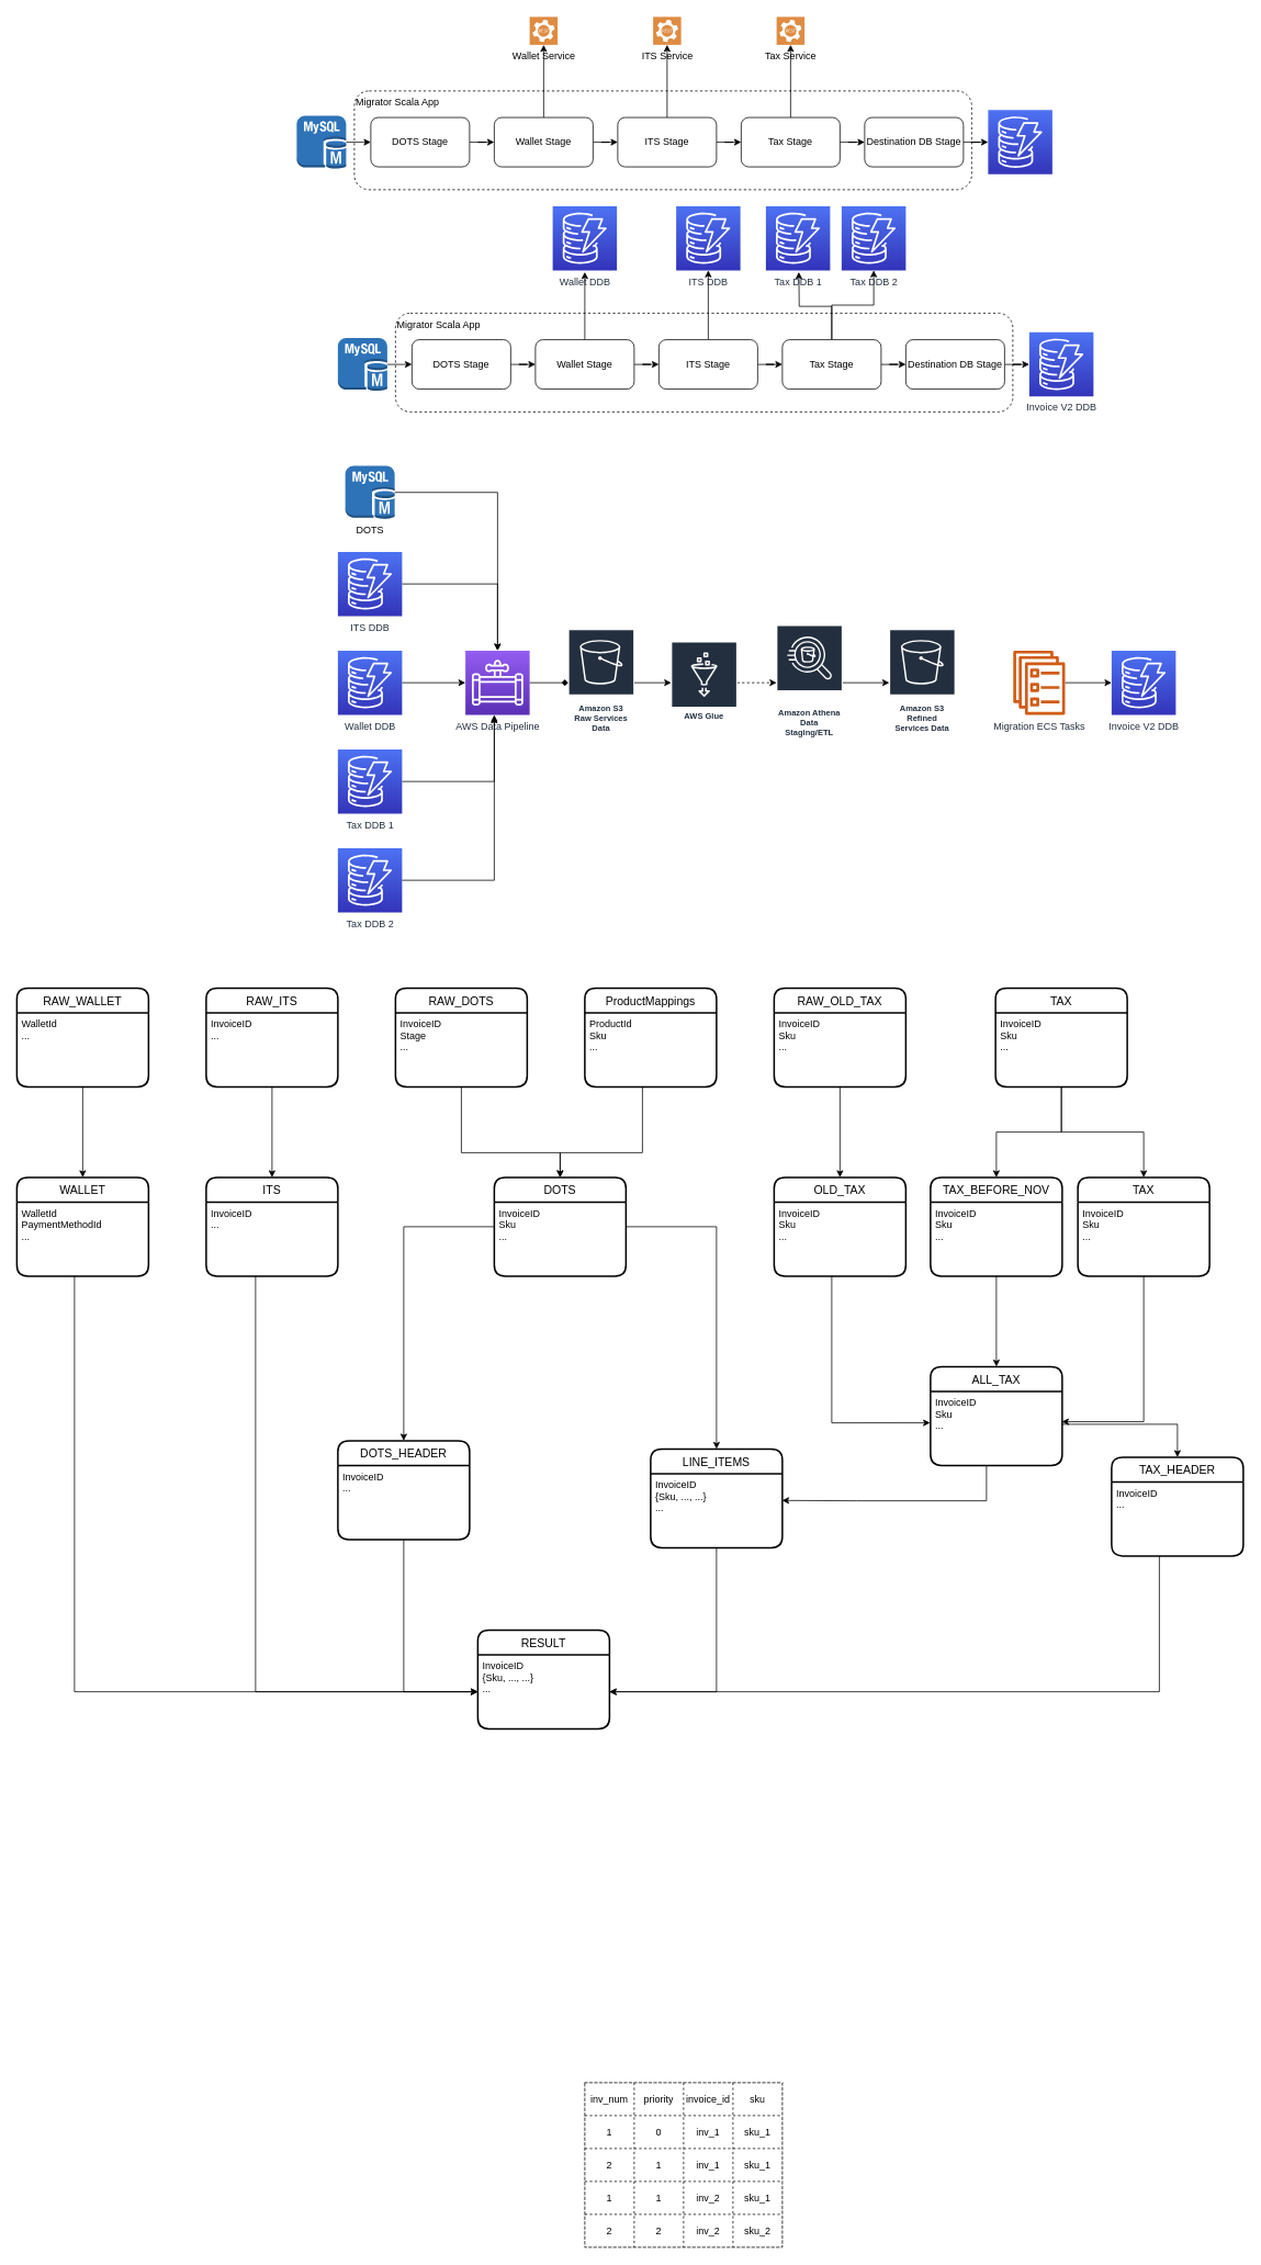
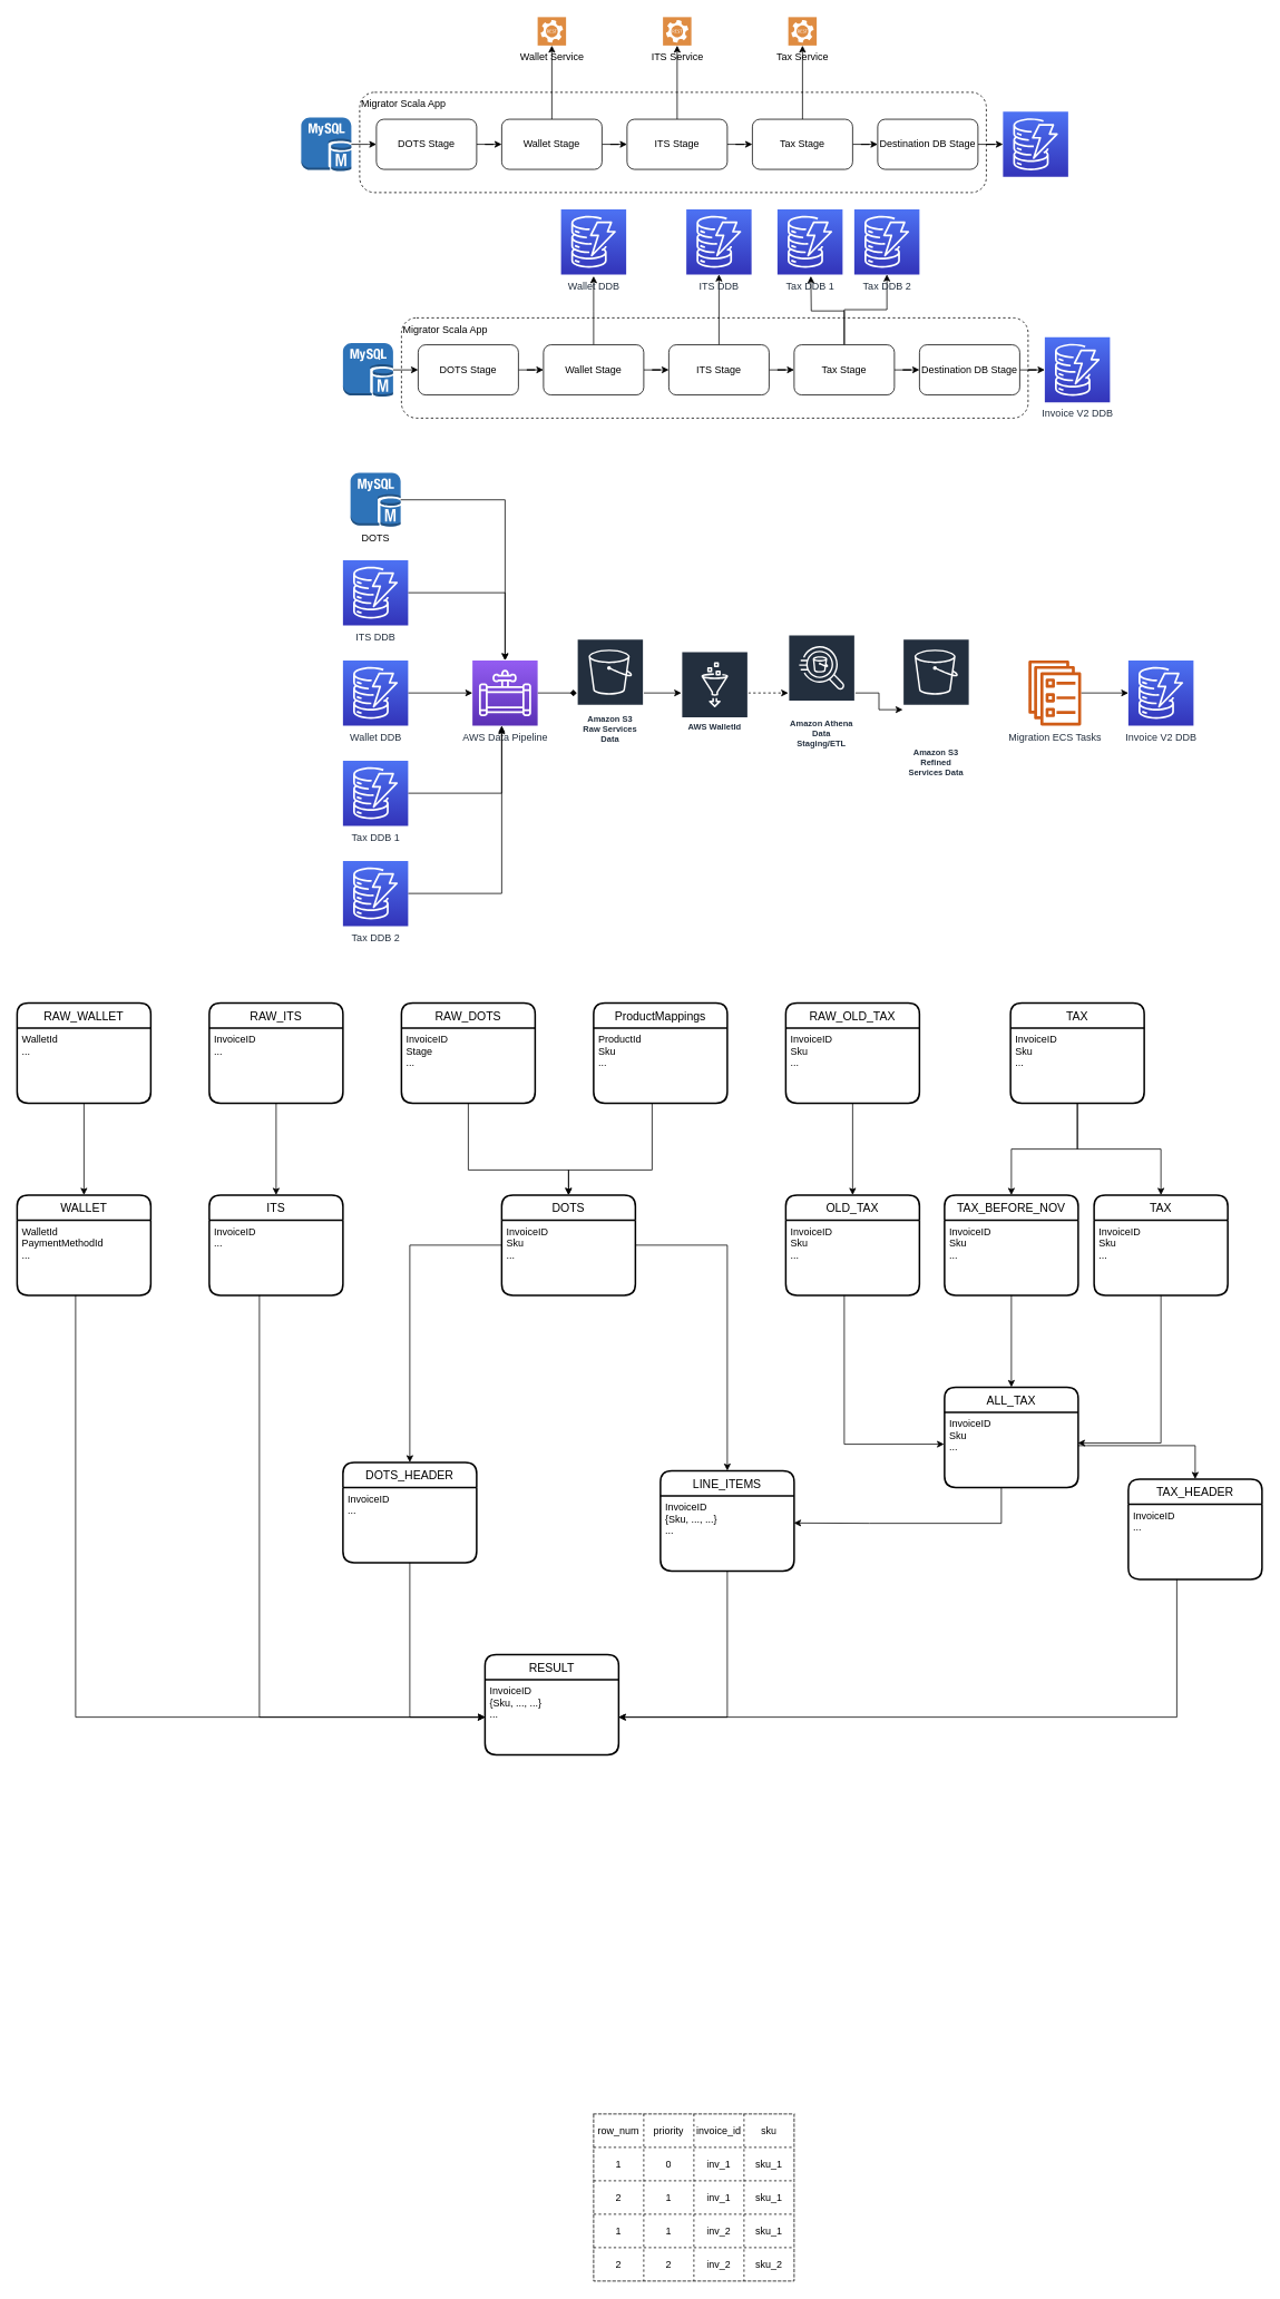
- <mxCell id="62" value="Amazon S3&lt;br&gt;Refined Services Data" style="outlineConnect=0;fontColor=#232F3E;gradientColor=none;strokeColor=#ffffff;fillColor=#232F3E;dashed=0;verticalLabelPosition=middle;verticalAlign=bottom;align=center;html=1;whiteSpace=wrap;fontSize=10;fontStyle=1;spacing=3;shape=mxgraph.aws4.productIcon;prIcon=mxgraph.aws4.s3;" vertex="1" parent="1"><mxGeometry x="1080" y="764" width="80" height="130" as="geometry" /></mxCell>
+ <mxCell id="62" value="Amazon S3&lt;br&gt;Refined Services Data" style="outlineConnect=0;fontColor=#232F3E;gradientColor=none;strokeColor=#ffffff;fillColor=#232F3E;dashed=0;verticalLabelPosition=middle;verticalAlign=bottom;align=center;html=1;whiteSpace=wrap;fontSize=10;fontStyle=1;spacing=3;shape=mxgraph.aws4.productIcon;prIcon=mxgraph.aws4.s3;" vertex="1" parent="1"><mxGeometry x="1080" y="764" width="80" height="170" as="geometry" /></mxCell>
- <mxCell id="59" value="AWS Glue" style="outlineConnect=0;fontColor=#232F3E;gradientColor=none;strokeColor=#ffffff;fillColor=#232F3E;dashed=0;verticalLabelPosition=middle;verticalAlign=bottom;align=center;html=1;whiteSpace=wrap;fontSize=10;fontStyle=1;spacing=3;shape=mxgraph.aws4.productIcon;prIcon=mxgraph.aws4.glue;" vertex="1" parent="1"><mxGeometry x="815" y="779" width="80" height="100" as="geometry" /></mxCell>
+ <mxCell id="59" value="AWS WalletId" style="outlineConnect=0;fontColor=#232F3E;gradientColor=none;strokeColor=#ffffff;fillColor=#232F3E;dashed=0;verticalLabelPosition=middle;verticalAlign=bottom;align=center;html=1;whiteSpace=wrap;fontSize=10;fontStyle=1;spacing=3;shape=mxgraph.aws4.productIcon;prIcon=mxgraph.aws4.glue;" vertex="1" parent="1"><mxGeometry x="815" y="779" width="80" height="100" as="geometry" /></mxCell>
- <mxCell id="121" value="inv_num" style="shape=partialRectangle;html=1;whiteSpace=wrap;connectable=0;fillColor=none;top=0;left=0;bottom=0;right=0;overflow=hidden;pointerEvents=1;" vertex="1" parent="120"><mxGeometry width="60" height="40" as="geometry" /></mxCell>
+ <mxCell id="121" value="row_num" style="shape=partialRectangle;html=1;whiteSpace=wrap;connectable=0;fillColor=none;top=0;left=0;bottom=0;right=0;overflow=hidden;pointerEvents=1;" vertex="1" parent="120"><mxGeometry width="60" height="40" as="geometry" /></mxCell>
